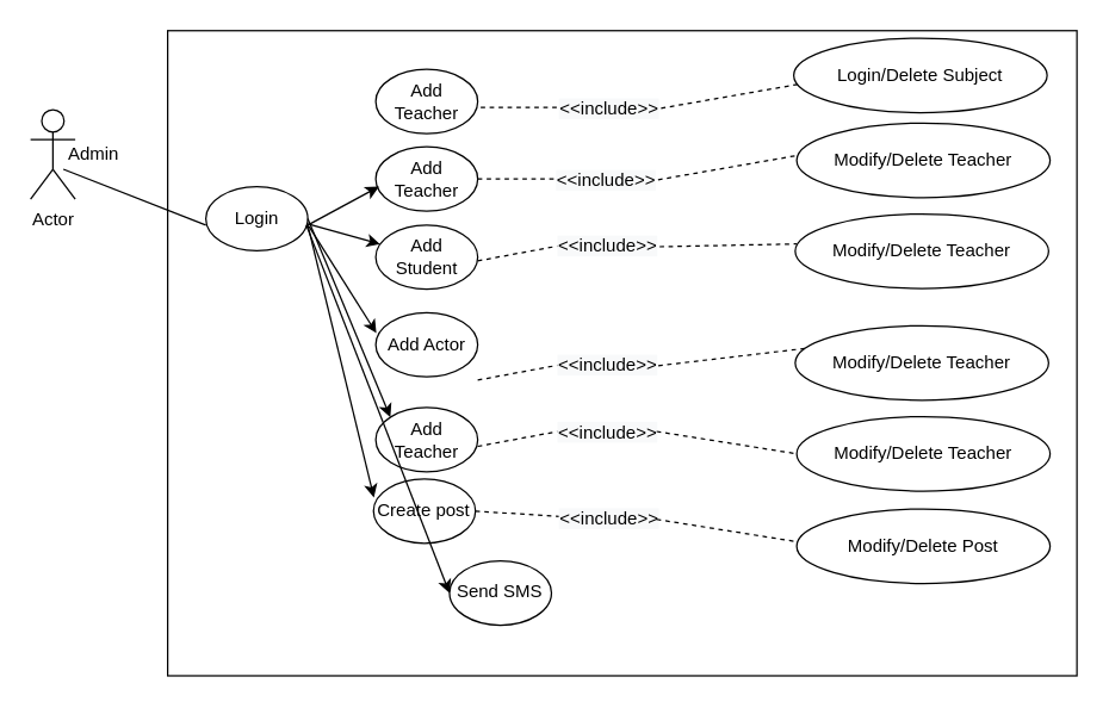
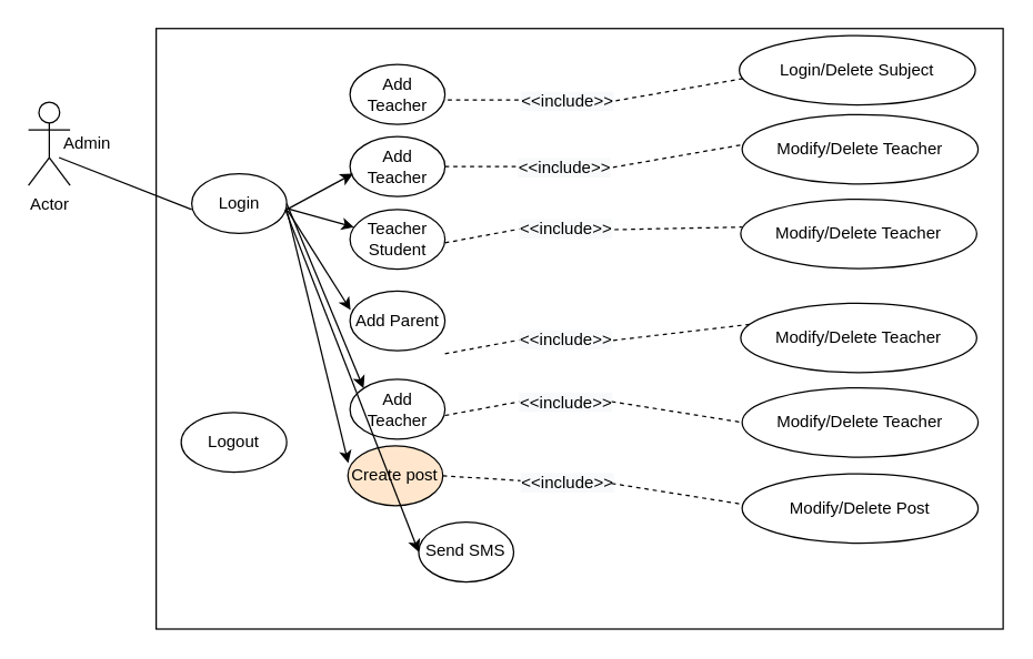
- <mxCell id="15" value="Add Student" style="ellipse;whiteSpace=wrap;html=1;" parent="10" vertex="1"><mxGeometry x="121.6" y="77.485" width="68.4" height="43.047" as="geometry" /></mxCell>
+ <mxCell id="15" value="Teacher Student" style="ellipse;whiteSpace=wrap;html=1;" parent="10" vertex="1"><mxGeometry x="121.6" y="77.485" width="68.4" height="43.047" as="geometry" /></mxCell>
- <mxCell id="17" value="Add Actor" style="ellipse;whiteSpace=wrap;html=1;" parent="10" vertex="1"><mxGeometry x="121.6" y="136.275" width="68.4" height="43.047" as="geometry" /></mxCell>
+ <mxCell id="17" value="Add Parent" style="ellipse;whiteSpace=wrap;html=1;" parent="10" vertex="1"><mxGeometry x="121.6" y="136.275" width="68.4" height="43.047" as="geometry" /></mxCell>
+ <mxCell id="12" value="Logout" style="ellipse;whiteSpace=wrap;html=1;" parent="10" vertex="1"><mxGeometry y="223.846" width="76" height="43.047" as="geometry" /></mxCell>
- <mxCell id="16" value="Create post" style="ellipse;whiteSpace=wrap;html=1;" parent="10" vertex="1"><mxGeometry x="120.08" y="247.953" width="68.4" height="43.047" as="geometry" /></mxCell>
+ <mxCell id="16" value="Create post" style="ellipse;whiteSpace=wrap;html=1;fillColor=#ffe6cc;" parent="10" vertex="1"><mxGeometry x="120.08" y="247.953" width="68.4" height="43.047" as="geometry" /></mxCell>
